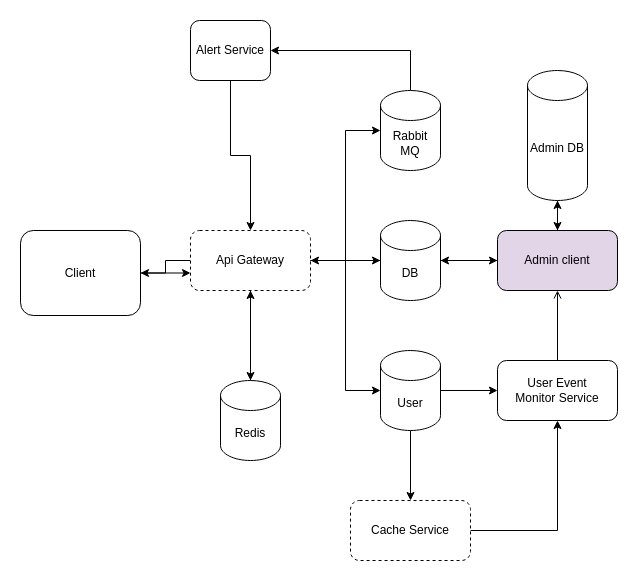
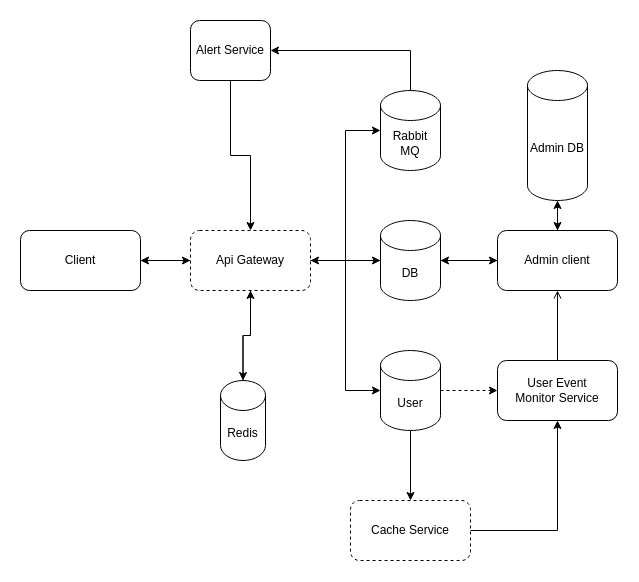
- <mxCell id="22" value="Admin client" style="rounded=1;whiteSpace=wrap;html=1;fillColor=#e1d5e7;" vertex="1" parent="1"><mxGeometry x="497" y="230" width="120" height="60" as="geometry" /></mxCell>
+ <mxCell id="22" value="Admin client" style="rounded=1;whiteSpace=wrap;html=1;" vertex="1" parent="1"><mxGeometry x="497" y="230" width="120" height="60" as="geometry" /></mxCell>
- <mxCell id="3" value="Client" style="rounded=1;whiteSpace=wrap;html=1;" vertex="1" parent="1"><mxGeometry x="20" y="230" width="120" height="85" as="geometry" /></mxCell>
+ <mxCell id="3" value="Client" style="rounded=1;whiteSpace=wrap;html=1;" vertex="1" parent="1"><mxGeometry x="20" y="230" width="120" height="60" as="geometry" /></mxCell>
- <mxCell id="7" style="edgeStyle=orthogonalEdgeStyle;rounded=0;orthogonalLoop=1;jettySize=auto;html=1;" edge="1" parent="1" source="9" target="17"><mxGeometry relative="1" as="geometry"><mxPoint x="510" y="190" as="targetPoint" /></mxGeometry></mxCell>
+ <mxCell id="7" style="edgeStyle=orthogonalEdgeStyle;rounded=0;orthogonalLoop=1;jettySize=auto;html=1;dashed=1;" edge="1" parent="1" source="9" target="17"><mxGeometry relative="1" as="geometry"><mxPoint x="510" y="190" as="targetPoint" /></mxGeometry></mxCell>
- <mxCell id="27" value="Redis" style="shape=cylinder3;whiteSpace=wrap;html=1;boundedLbl=1;backgroundOutline=1;size=15;" vertex="1" parent="1"><mxGeometry x="220" y="380" width="60" height="80" as="geometry" /></mxCell>
+ <mxCell id="27" value="Redis" style="shape=cylinder3;whiteSpace=wrap;html=1;boundedLbl=1;backgroundOutline=1;size=15;" vertex="1" parent="1"><mxGeometry x="220" y="380" width="45" height="80" as="geometry" /></mxCell>
